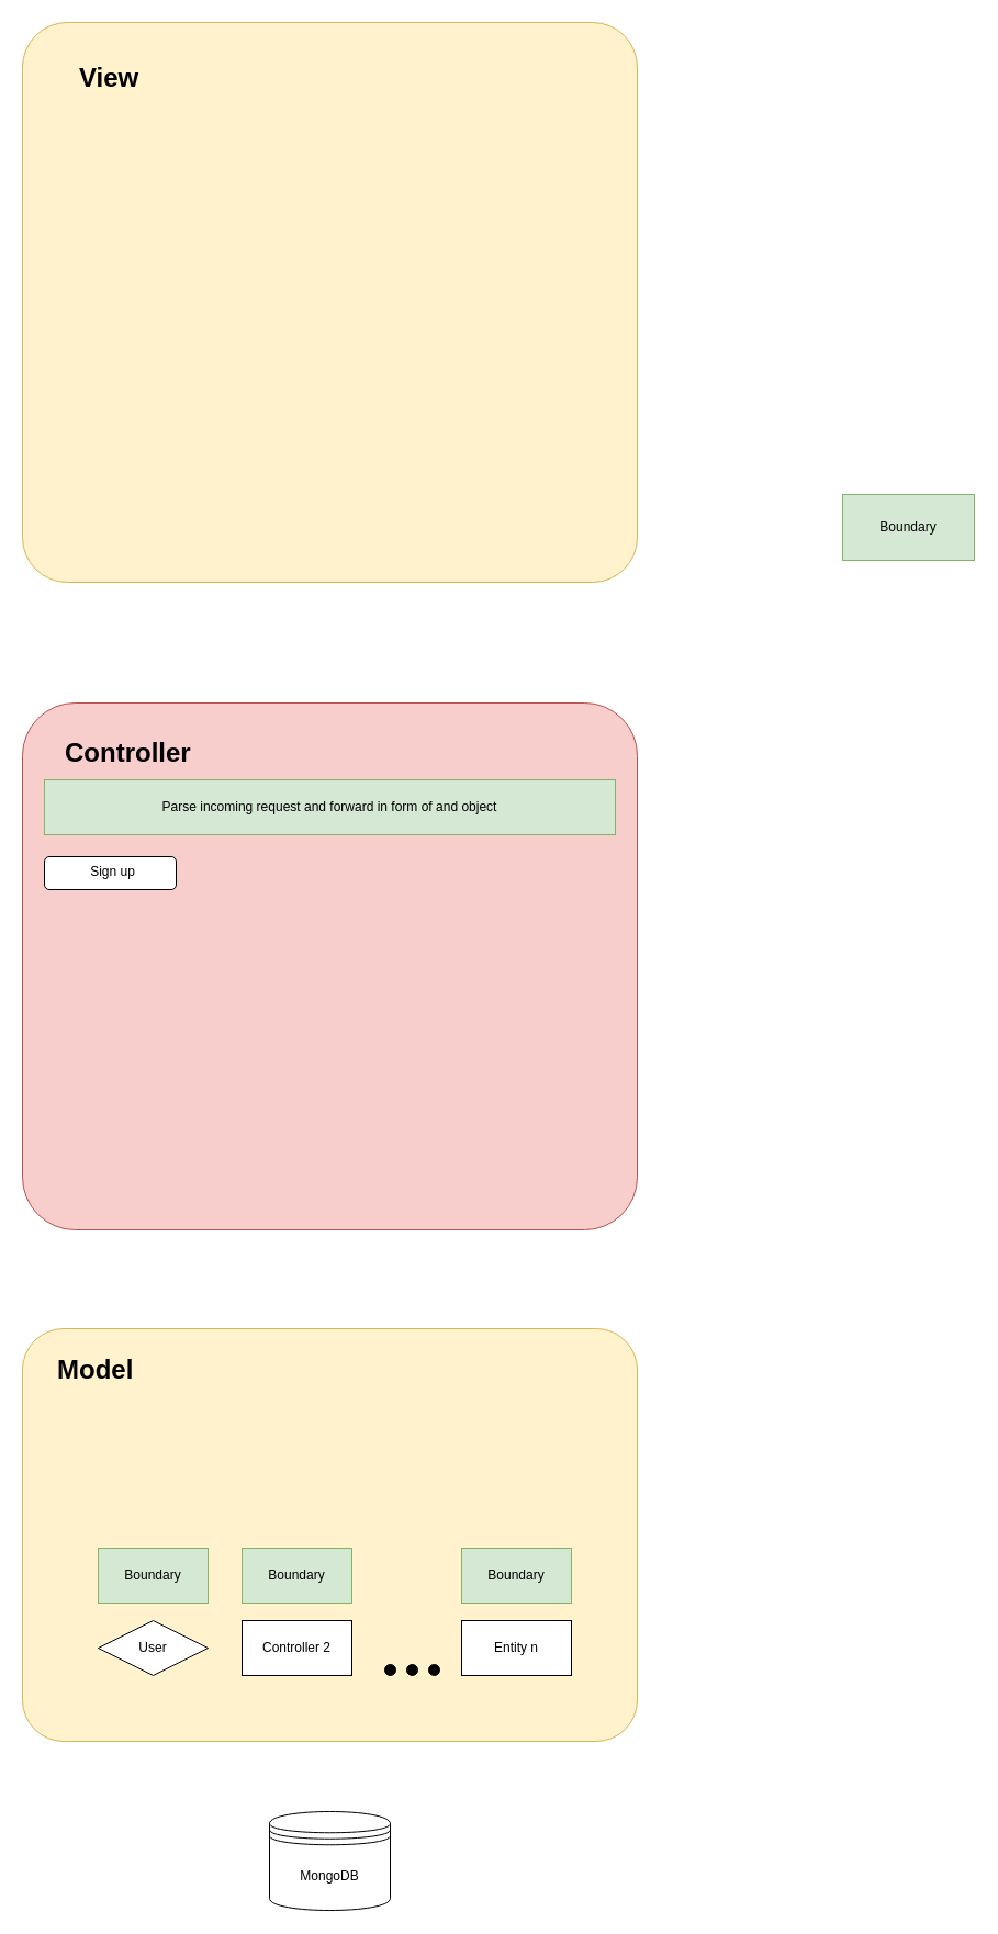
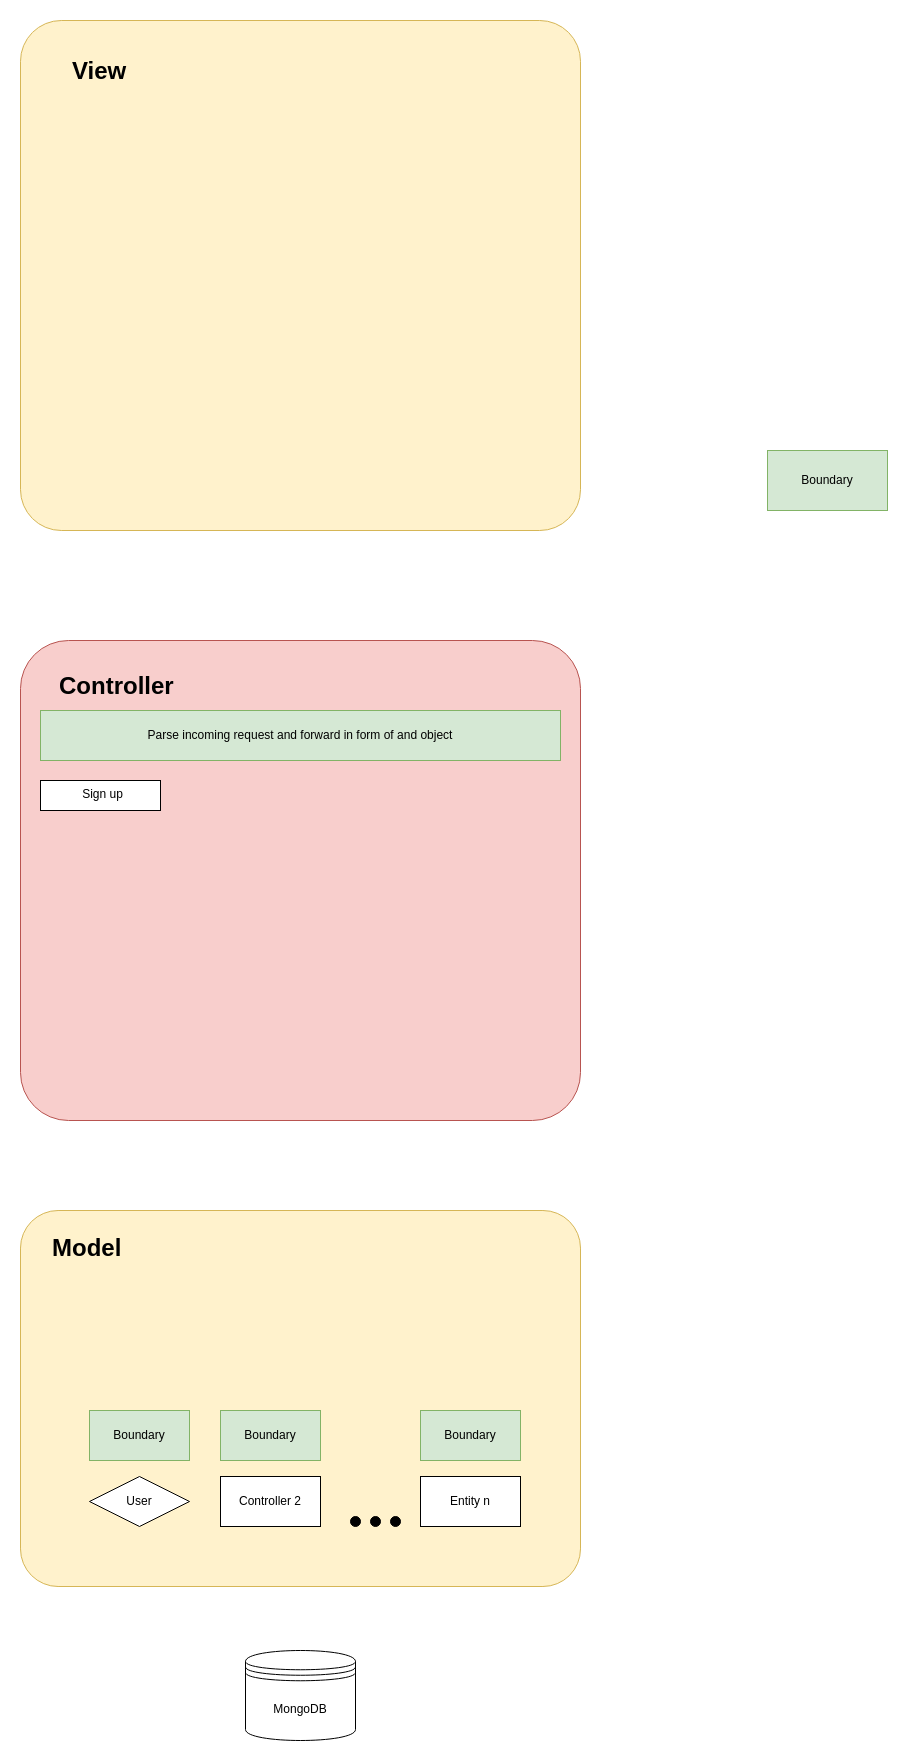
- <mxCell id="16" value="Sign up" style="whiteSpace=wrap;html=1;fillColor=#FFFFFF;fontSize=12;align=center;verticalAlign=top;spacingLeft=5;rounded=1;" vertex="1" parent="1"><mxGeometry x="40" y="780" width="120" height="30" as="geometry" /></mxCell>
+ <mxCell id="16" value="Sign up" style="rounded=0;whiteSpace=wrap;html=1;fillColor=#FFFFFF;fontSize=12;align=center;verticalAlign=top;spacingLeft=5;" vertex="1" parent="1"><mxGeometry x="40" y="780" width="120" height="30" as="geometry" /></mxCell>
